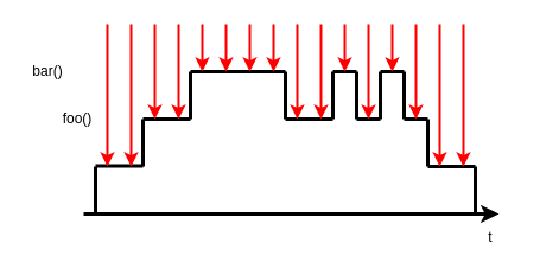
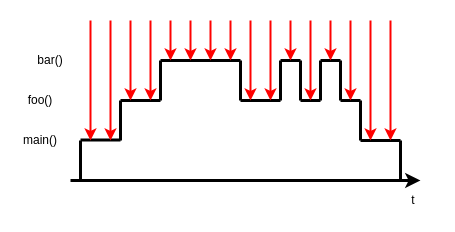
- <mxCell id="5" value="bar()" style="text;html=1;strokeColor=none;fillColor=none;align=center;verticalAlign=middle;whiteSpace=wrap;rounded=0;" vertex="1" parent="1"><mxGeometry x="20" y="50" width="40" height="20" as="geometry" /></mxCell>
+ <mxCell id="5" value="bar()" style="text;html=1;strokeColor=none;fillColor=none;align=center;verticalAlign=middle;whiteSpace=wrap;rounded=0;" vertex="1" parent="1"><mxGeometry x="30" y="50" width="40" height="20" as="geometry" /></mxCell>
- <mxCell id="4" value="foo()" style="text;html=1;strokeColor=none;fillColor=none;align=center;verticalAlign=middle;whiteSpace=wrap;rounded=0;" vertex="1" parent="1"><mxGeometry x="45" y="90" width="40" height="20" as="geometry" /></mxCell>
+ <mxCell id="4" value="foo()" style="text;html=1;strokeColor=none;fillColor=none;align=center;verticalAlign=middle;whiteSpace=wrap;rounded=0;" vertex="1" parent="1"><mxGeometry x="20" y="90" width="40" height="20" as="geometry" /></mxCell>
+ <mxCell id="3" value="main()&lt;br&gt;" style="text;html=1;strokeColor=none;fillColor=none;align=center;verticalAlign=middle;whiteSpace=wrap;rounded=0;" vertex="1" parent="1"><mxGeometry x="20" y="130" width="40" height="20" as="geometry" /></mxCell>
